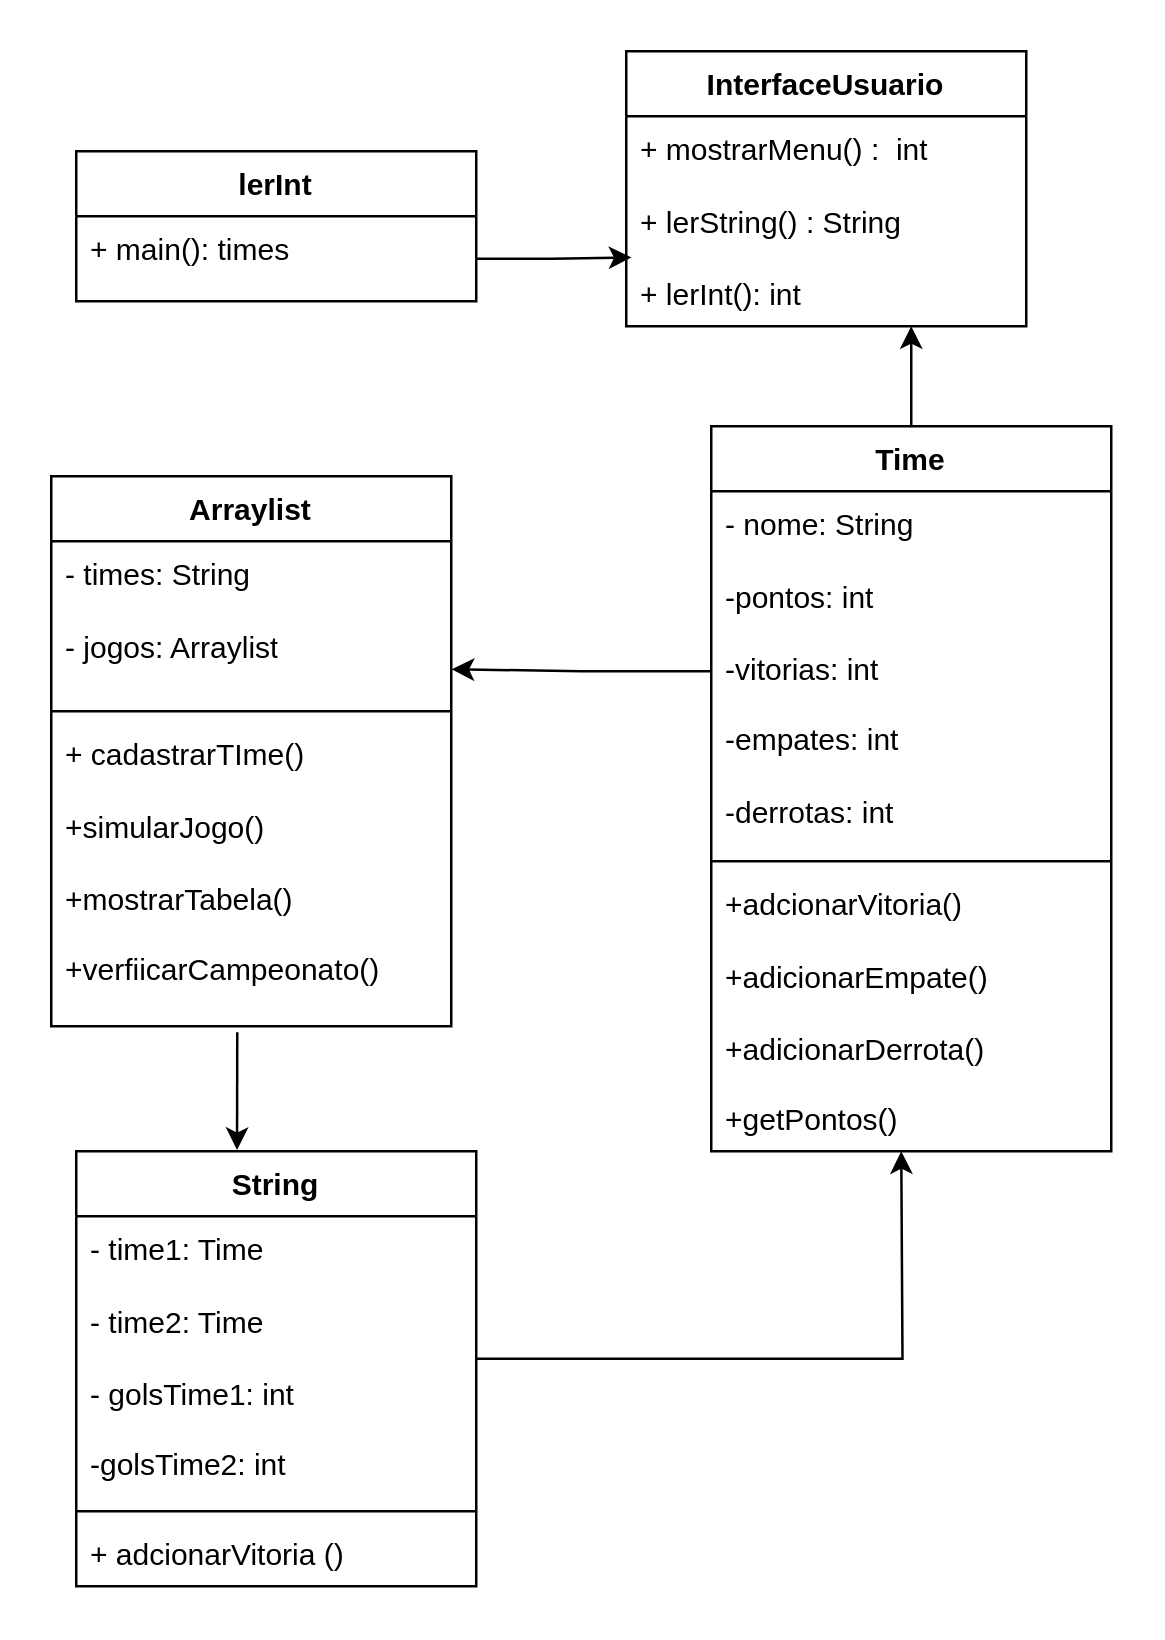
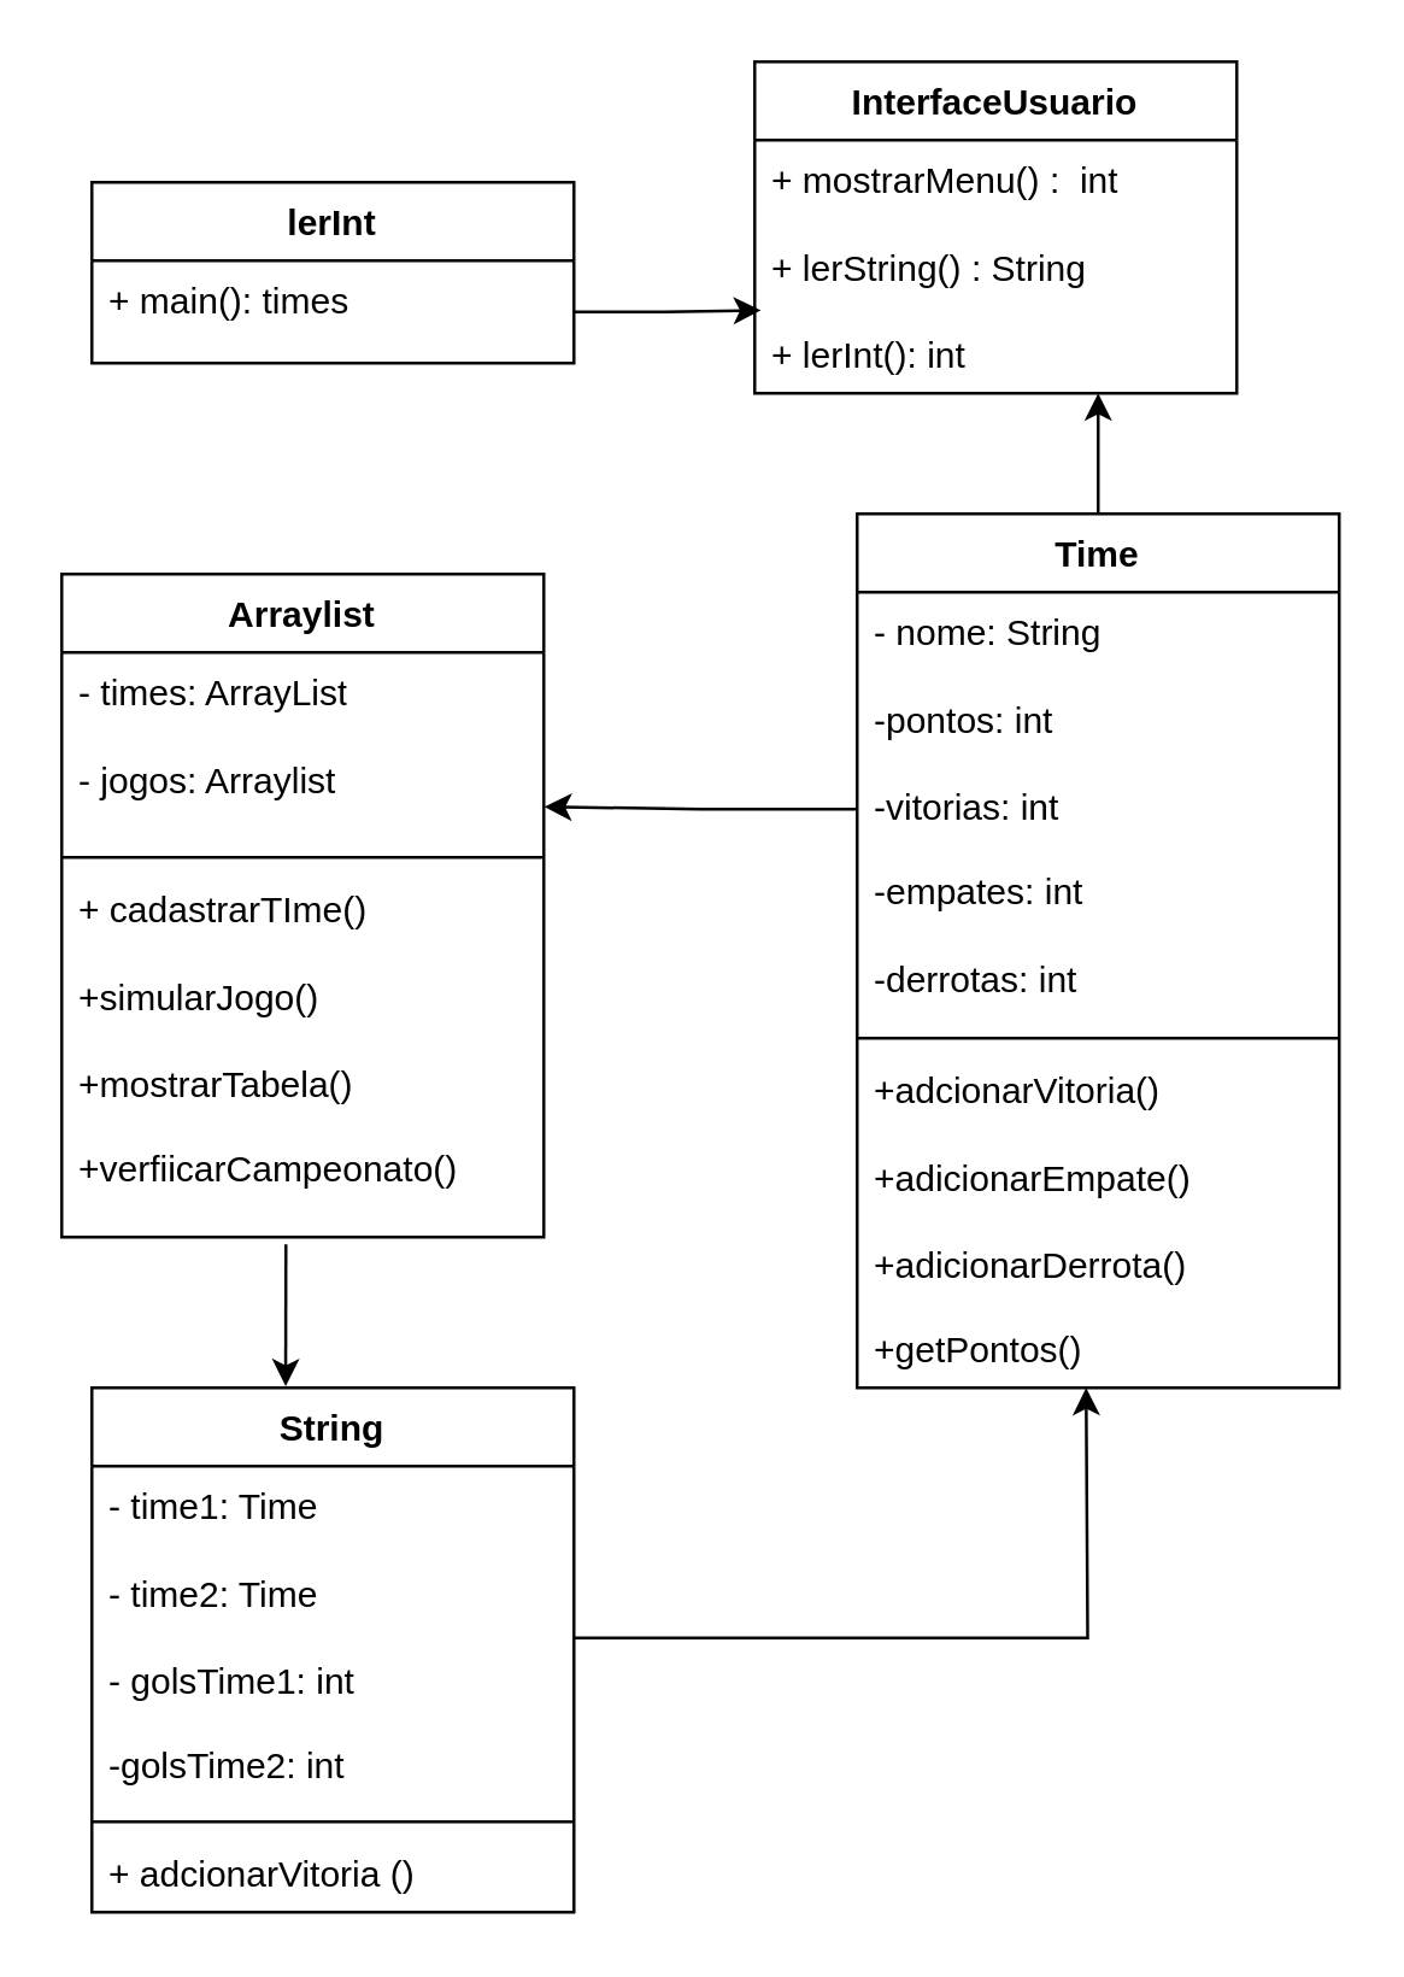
- <mxCell id="9" value="&lt;span style=&quot;text-wrap-mode: nowrap;&quot;&gt;- times: String&lt;/span&gt;&lt;br style=&quot;padding: 0px; margin: 0px; text-wrap-mode: nowrap;&quot;&gt;&lt;br style=&quot;padding: 0px; margin: 0px; text-wrap-mode: nowrap;&quot;&gt;&lt;span style=&quot;text-wrap-mode: nowrap;&quot;&gt;- jogos: Arraylist&lt;/span&gt;" style="text;strokeColor=none;fillColor=none;align=left;verticalAlign=top;spacingLeft=4;spacingRight=4;overflow=hidden;rotatable=0;points=[[0,0.5],[1,0.5]];portConstraint=eastwest;whiteSpace=wrap;html=1;" parent="8" vertex="1"><mxGeometry y="26" width="160" height="64" as="geometry" /></mxCell>
+ <mxCell id="9" value="&lt;span style=&quot;text-wrap-mode: nowrap;&quot;&gt;- times: ArrayList&lt;/span&gt;&lt;br style=&quot;padding: 0px; margin: 0px; text-wrap-mode: nowrap;&quot;&gt;&lt;br style=&quot;padding: 0px; margin: 0px; text-wrap-mode: nowrap;&quot;&gt;&lt;span style=&quot;text-wrap-mode: nowrap;&quot;&gt;- jogos: Arraylist&lt;/span&gt;" style="text;strokeColor=none;fillColor=none;align=left;verticalAlign=top;spacingLeft=4;spacingRight=4;overflow=hidden;rotatable=0;points=[[0,0.5],[1,0.5]];portConstraint=eastwest;whiteSpace=wrap;html=1;" parent="8" vertex="1"><mxGeometry y="26" width="160" height="64" as="geometry" /></mxCell>
